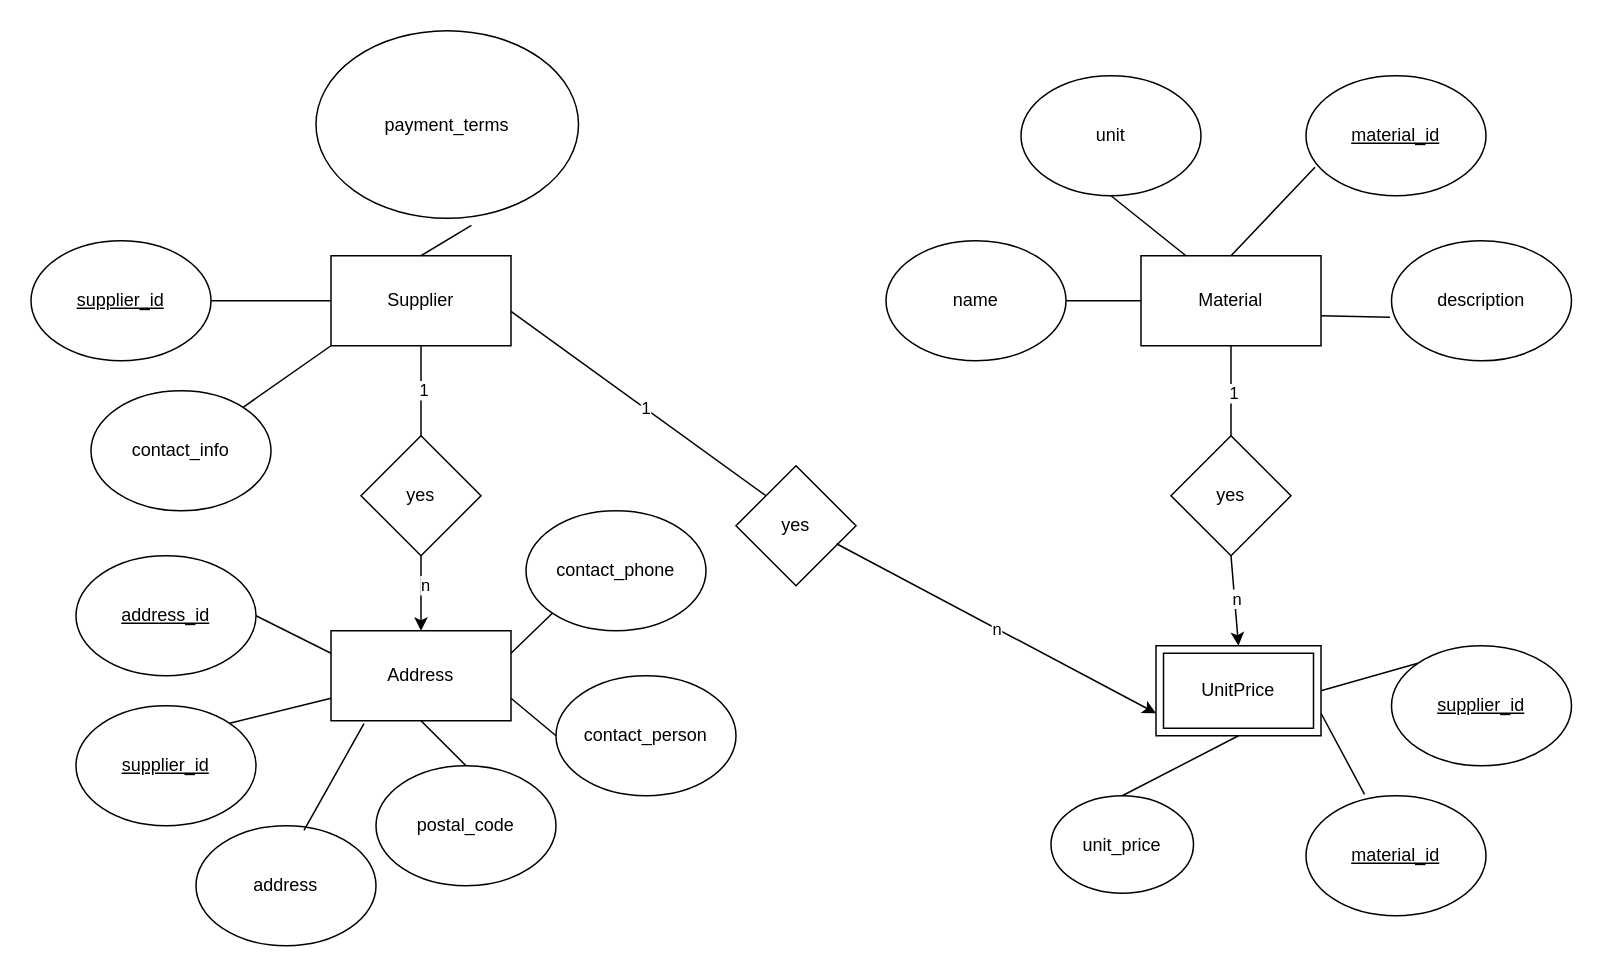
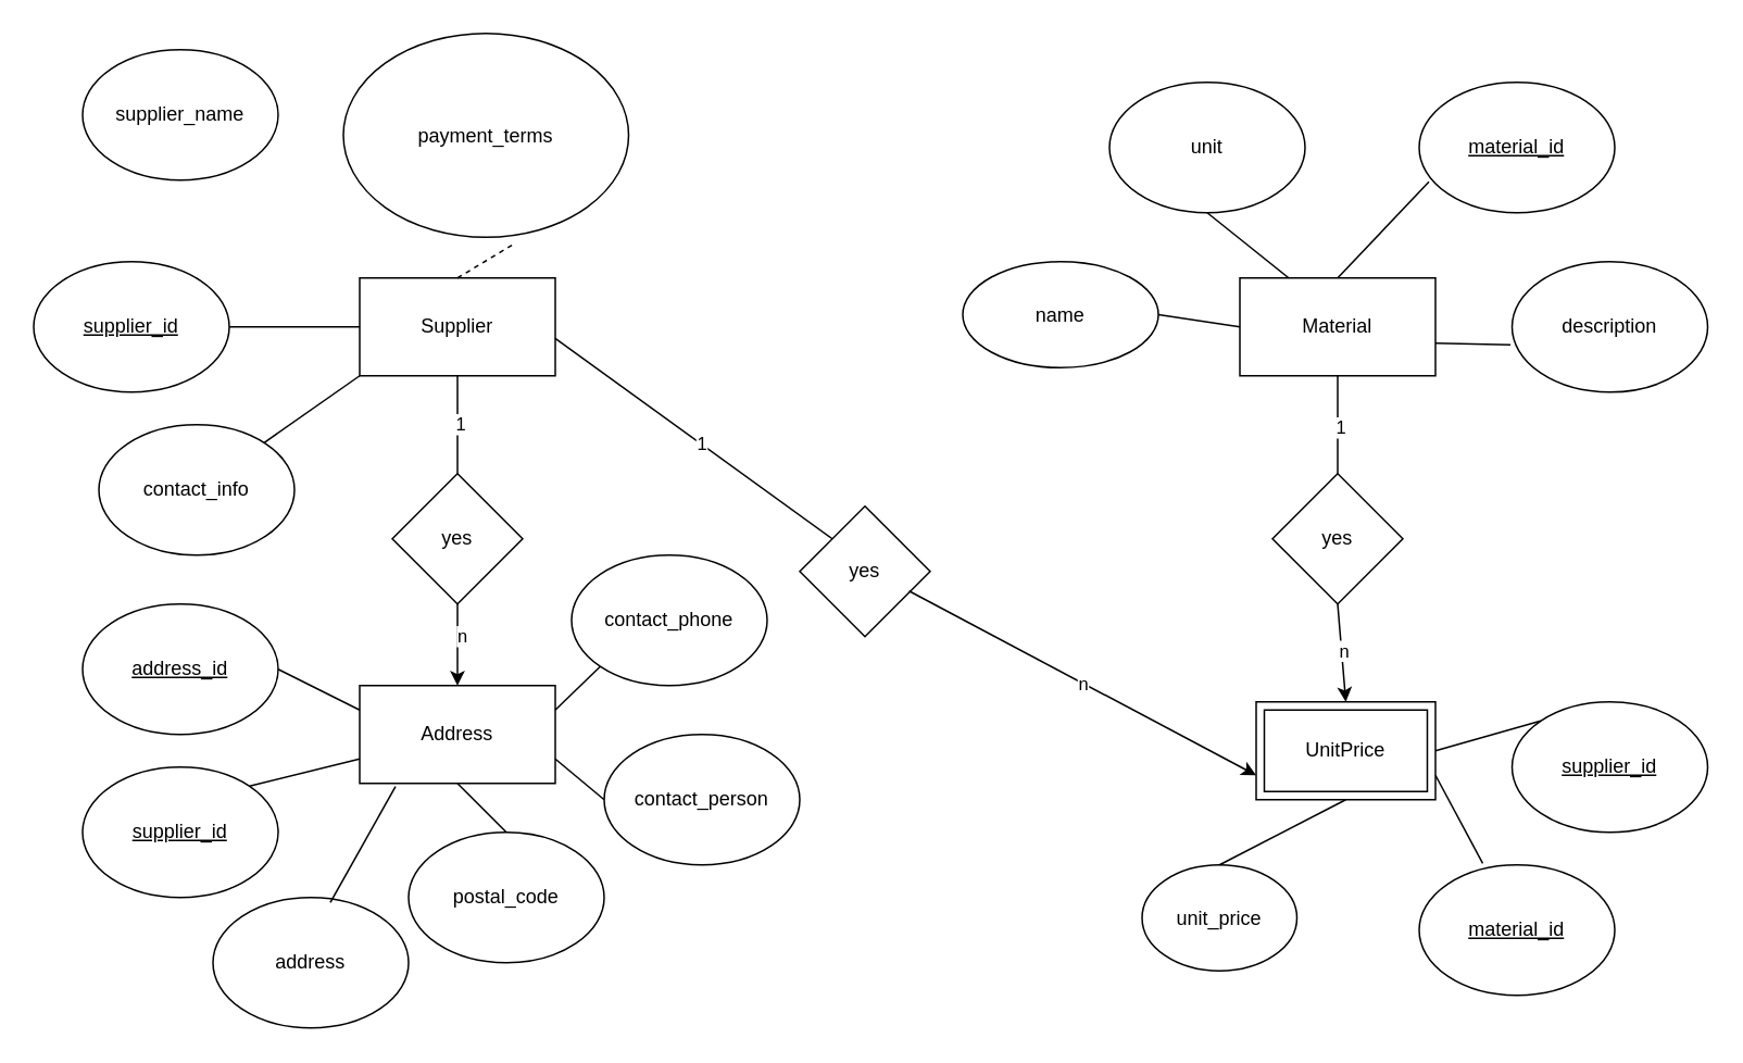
+ <mxCell id="23" value="supplier_name" style="ellipse;whiteSpace=wrap;html=1;" parent="1" vertex="1"><mxGeometry x="50" y="30" width="120" height="80" as="geometry" /></mxCell>
- <mxCell id="24" value="" style="endArrow=none;html=1;rounded=0;entryX=0.592;entryY=1.038;entryDx=0;entryDy=0;entryPerimeter=0;exitX=0.5;exitY=0;exitDx=0;exitDy=0;" parent="1" source="2" target="22" edge="1"><mxGeometry width="50" height="50" relative="1" as="geometry"><mxPoint x="490" y="220" as="sourcePoint" /><mxPoint x="540" y="170" as="targetPoint" /></mxGeometry></mxCell>
+ <mxCell id="24" value="" style="endArrow=none;html=1;rounded=0;entryX=0.592;entryY=1.038;entryDx=0;entryDy=0;entryPerimeter=0;exitX=0.5;exitY=0;exitDx=0;exitDy=0;dashed=1;" parent="1" source="2" target="22" edge="1"><mxGeometry width="50" height="50" relative="1" as="geometry"><mxPoint x="490" y="220" as="sourcePoint" /><mxPoint x="540" y="170" as="targetPoint" /></mxGeometry></mxCell>
- <mxCell id="40" value="name" style="ellipse;whiteSpace=wrap;html=1;" parent="1" vertex="1"><mxGeometry x="590" y="160" width="120" height="80" as="geometry" /></mxCell>
+ <mxCell id="40" value="name" style="ellipse;whiteSpace=wrap;html=1;" parent="1" vertex="1"><mxGeometry x="590" y="160" width="120" height="65" as="geometry" /></mxCell>
